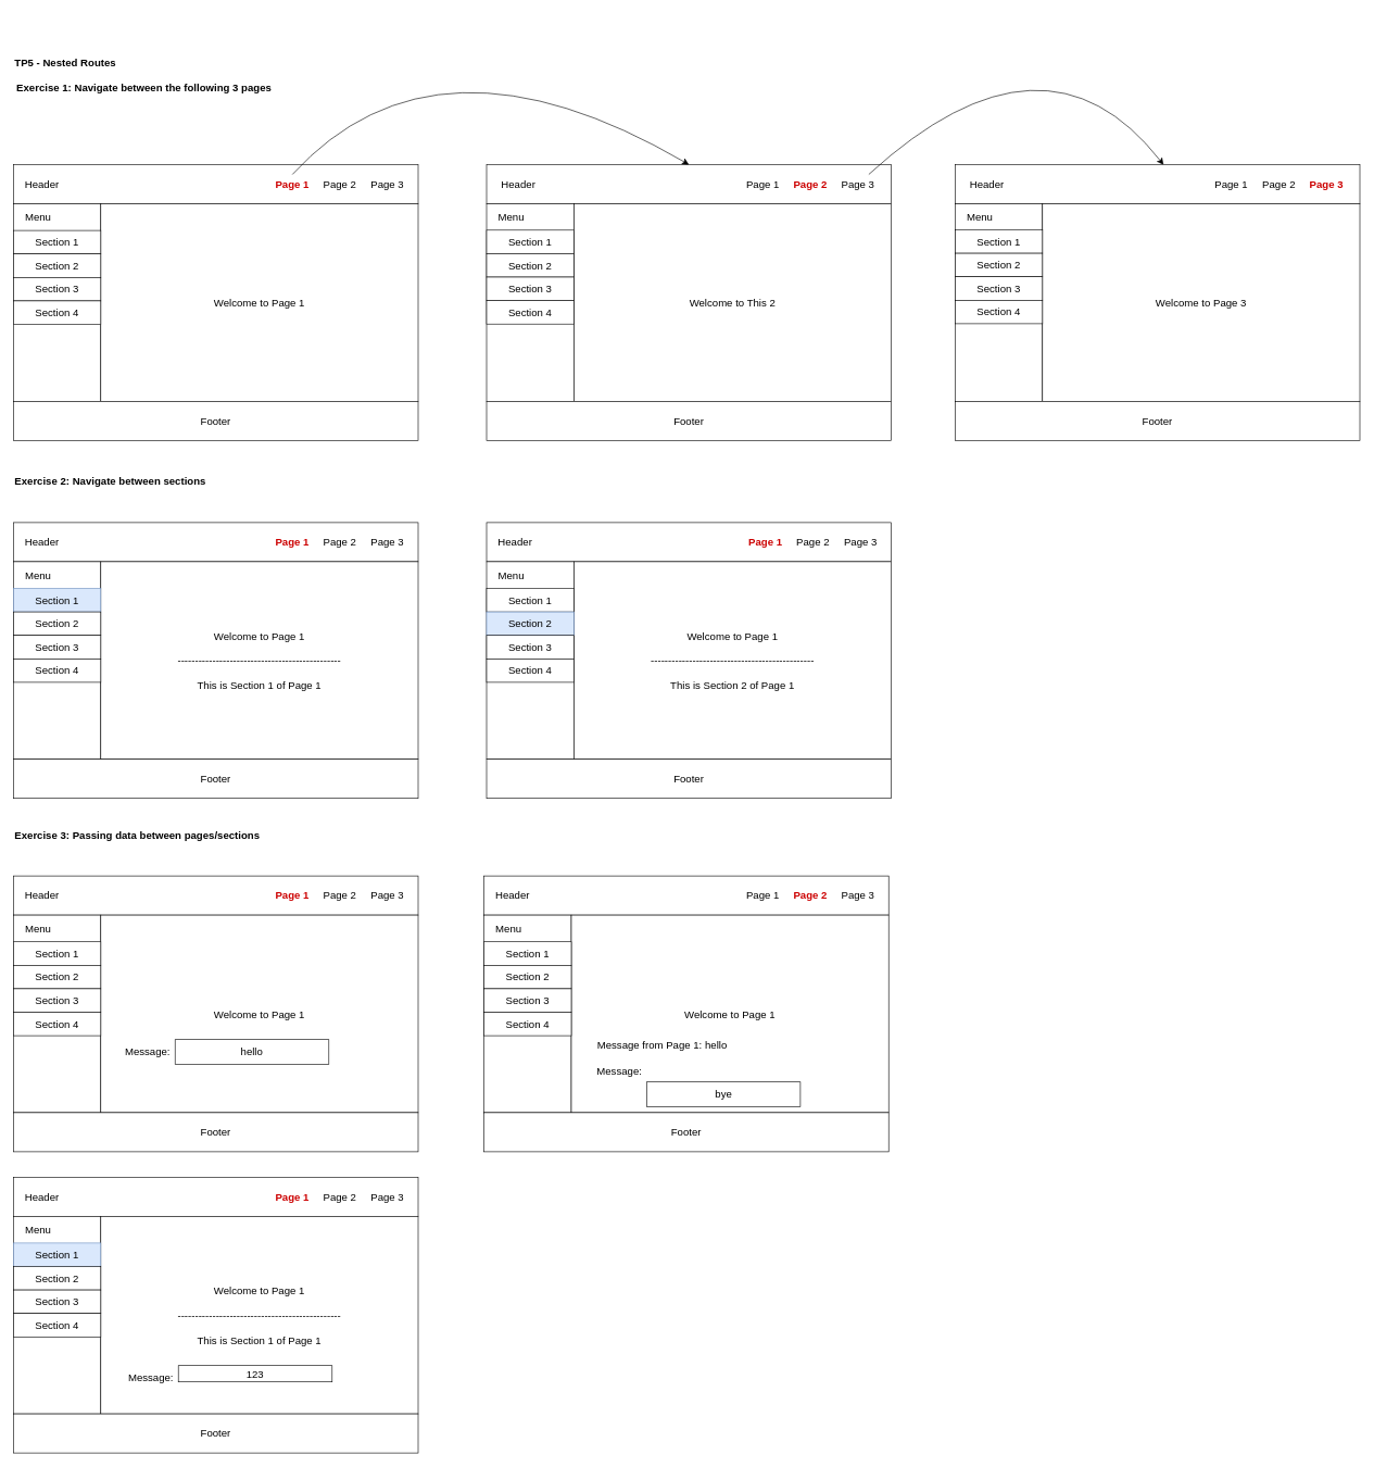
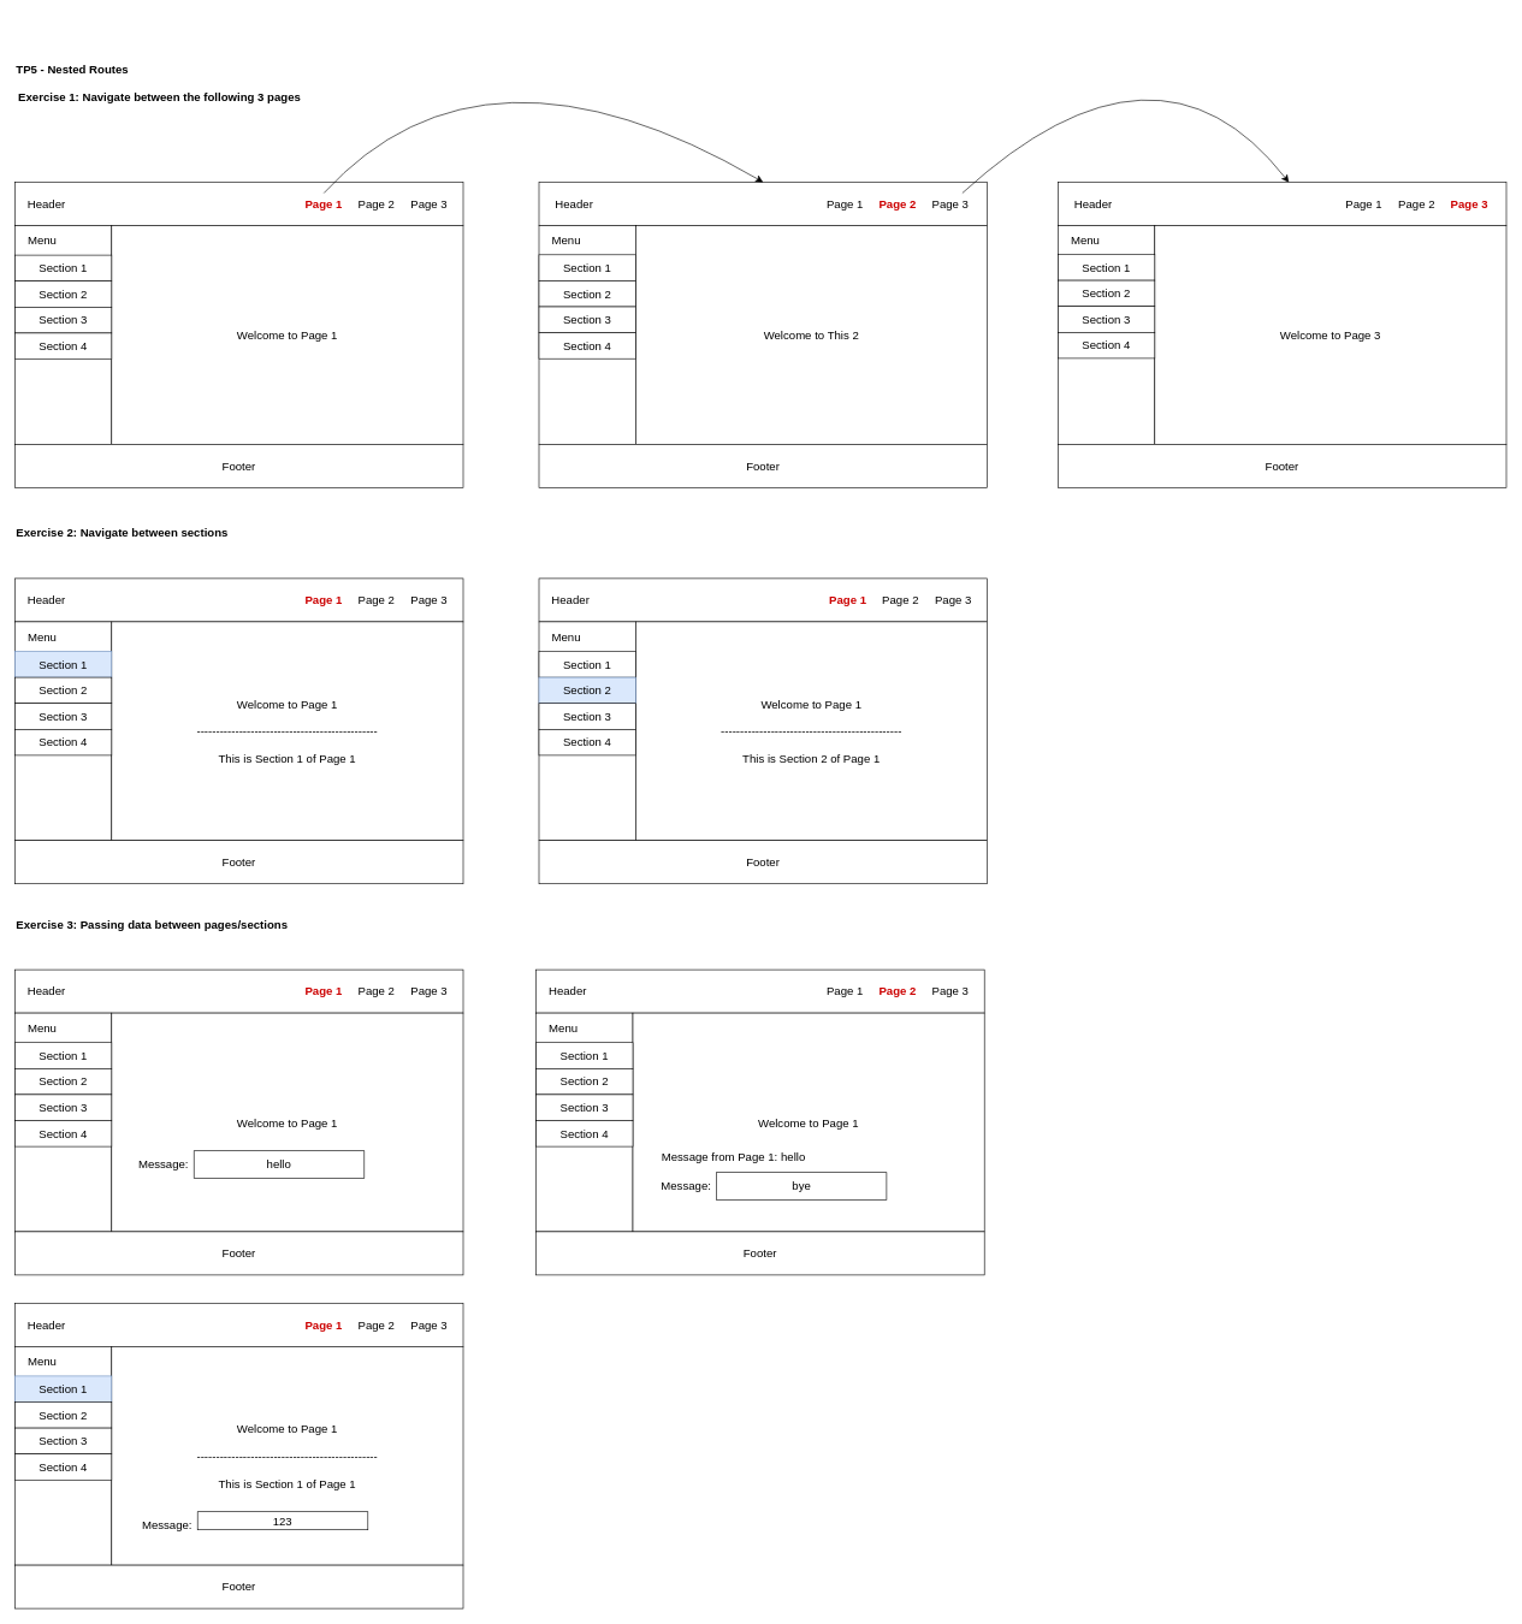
- <mxCell id="101" value="bye" style="rounded=0;whiteSpace=wrap;html=1;fontSize=16;fontColor=#000000;" vertex="1" parent="1"><mxGeometry x="991.5" y="1659" width="236" height="38" as="geometry" /></mxCell>
+ <mxCell id="101" value="bye" style="rounded=0;whiteSpace=wrap;html=1;fontSize=16;fontColor=#000000;" vertex="1" parent="1"><mxGeometry x="991.5" y="1624" width="236" height="38" as="geometry" /></mxCell>
